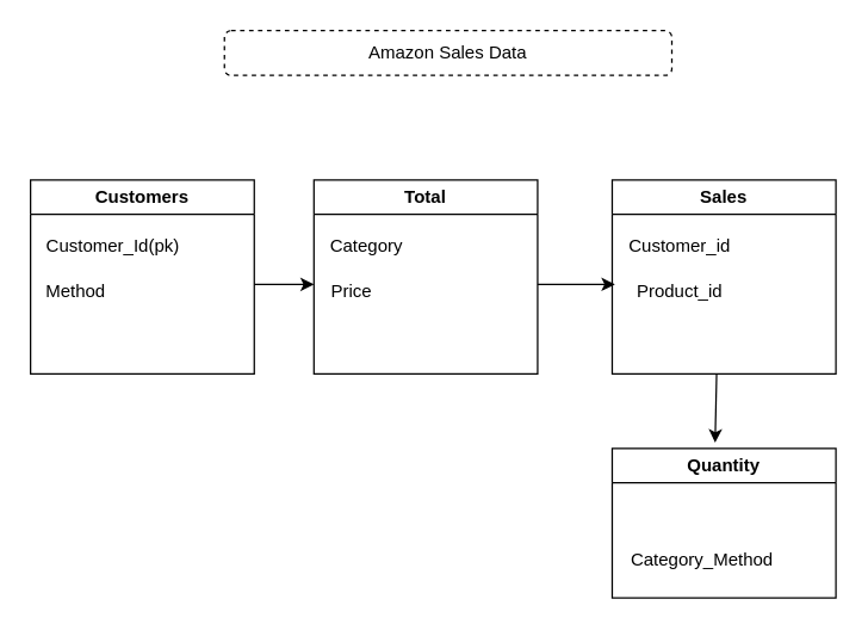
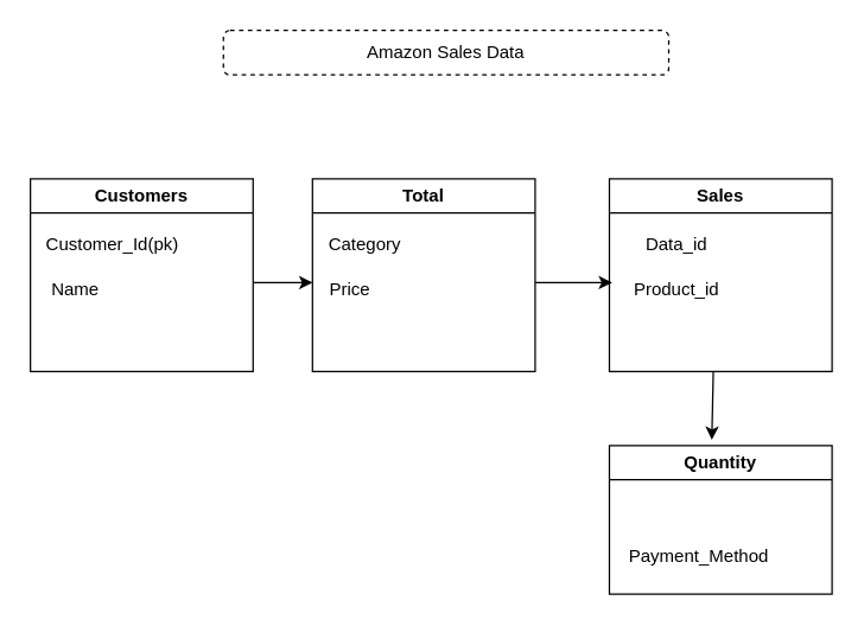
- <mxCell id="10" value="Customer_id" style="text;html=1;align=center;verticalAlign=middle;resizable=0;points=[];autosize=1;strokeColor=none;fillColor=none;" vertex="1" parent="9"><mxGeometry y="30" width="90" height="30" as="geometry" /></mxCell>
+ <mxCell id="10" value="Data_id" style="text;html=1;align=center;verticalAlign=middle;resizable=0;points=[];autosize=1;strokeColor=none;fillColor=none;" vertex="1" parent="9"><mxGeometry y="30" width="90" height="30" as="geometry" /></mxCell>
- <mxCell id="4" value="Method" style="text;html=1;align=center;verticalAlign=middle;resizable=0;points=[];autosize=1;strokeColor=none;fillColor=none;" vertex="1" parent="2"><mxGeometry y="60" width="60" height="30" as="geometry" /></mxCell>
+ <mxCell id="4" value="Name" style="text;html=1;align=center;verticalAlign=middle;resizable=0;points=[];autosize=1;strokeColor=none;fillColor=none;" vertex="1" parent="2"><mxGeometry y="60" width="60" height="30" as="geometry" /></mxCell>
- <mxCell id="15" value="Category_Method" style="text;html=1;align=center;verticalAlign=middle;resizable=0;points=[];autosize=1;strokeColor=none;fillColor=none;" vertex="1" parent="14"><mxGeometry y="60" width="120" height="30" as="geometry" /></mxCell>
+ <mxCell id="15" value="Payment_Method" style="text;html=1;align=center;verticalAlign=middle;resizable=0;points=[];autosize=1;strokeColor=none;fillColor=none;" vertex="1" parent="14"><mxGeometry y="60" width="120" height="30" as="geometry" /></mxCell>
